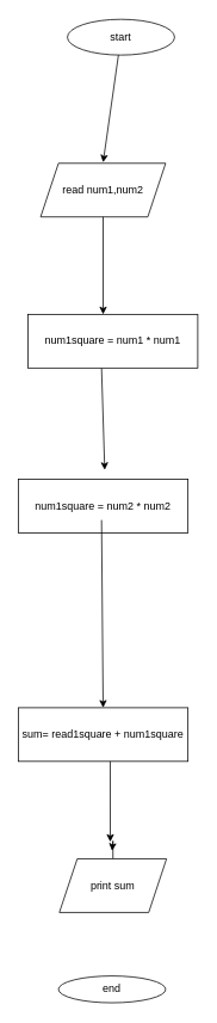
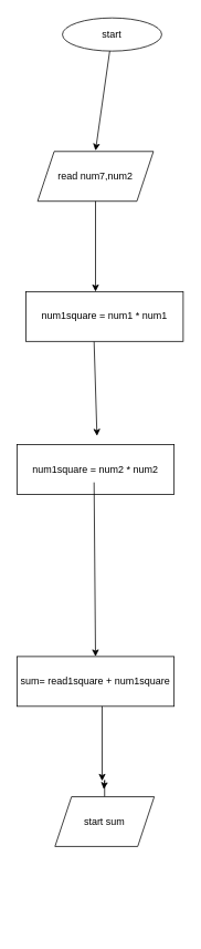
- <mxCell id="3" value="read num1,num2" style="shape=parallelogram;perimeter=parallelogramPerimeter;whiteSpace=wrap;html=1;fixedSize=1;" vertex="1" parent="1"><mxGeometry x="45" y="181" width="140" height="60" as="geometry" /></mxCell>
+ <mxCell id="3" value="read num7,num2" style="shape=parallelogram;perimeter=parallelogramPerimeter;whiteSpace=wrap;html=1;fixedSize=1;" vertex="1" parent="1"><mxGeometry x="45" y="181" width="140" height="60" as="geometry" /></mxCell>
- <mxCell id="12" value="print sum" style="shape=parallelogram;perimeter=parallelogramPerimeter;whiteSpace=wrap;html=1;fixedSize=1;" vertex="1" parent="1"><mxGeometry x="66" y="959" width="120" height="60" as="geometry" /></mxCell>
+ <mxCell id="12" value="start sum" style="shape=parallelogram;perimeter=parallelogramPerimeter;whiteSpace=wrap;html=1;fixedSize=1;" vertex="1" parent="1"><mxGeometry x="66" y="959" width="120" height="60" as="geometry" /></mxCell>
- <mxCell id="14" value="end" style="ellipse;whiteSpace=wrap;html=1;" vertex="1" parent="1"><mxGeometry x="65" y="1090" width="120" height="30" as="geometry" /></mxCell>
